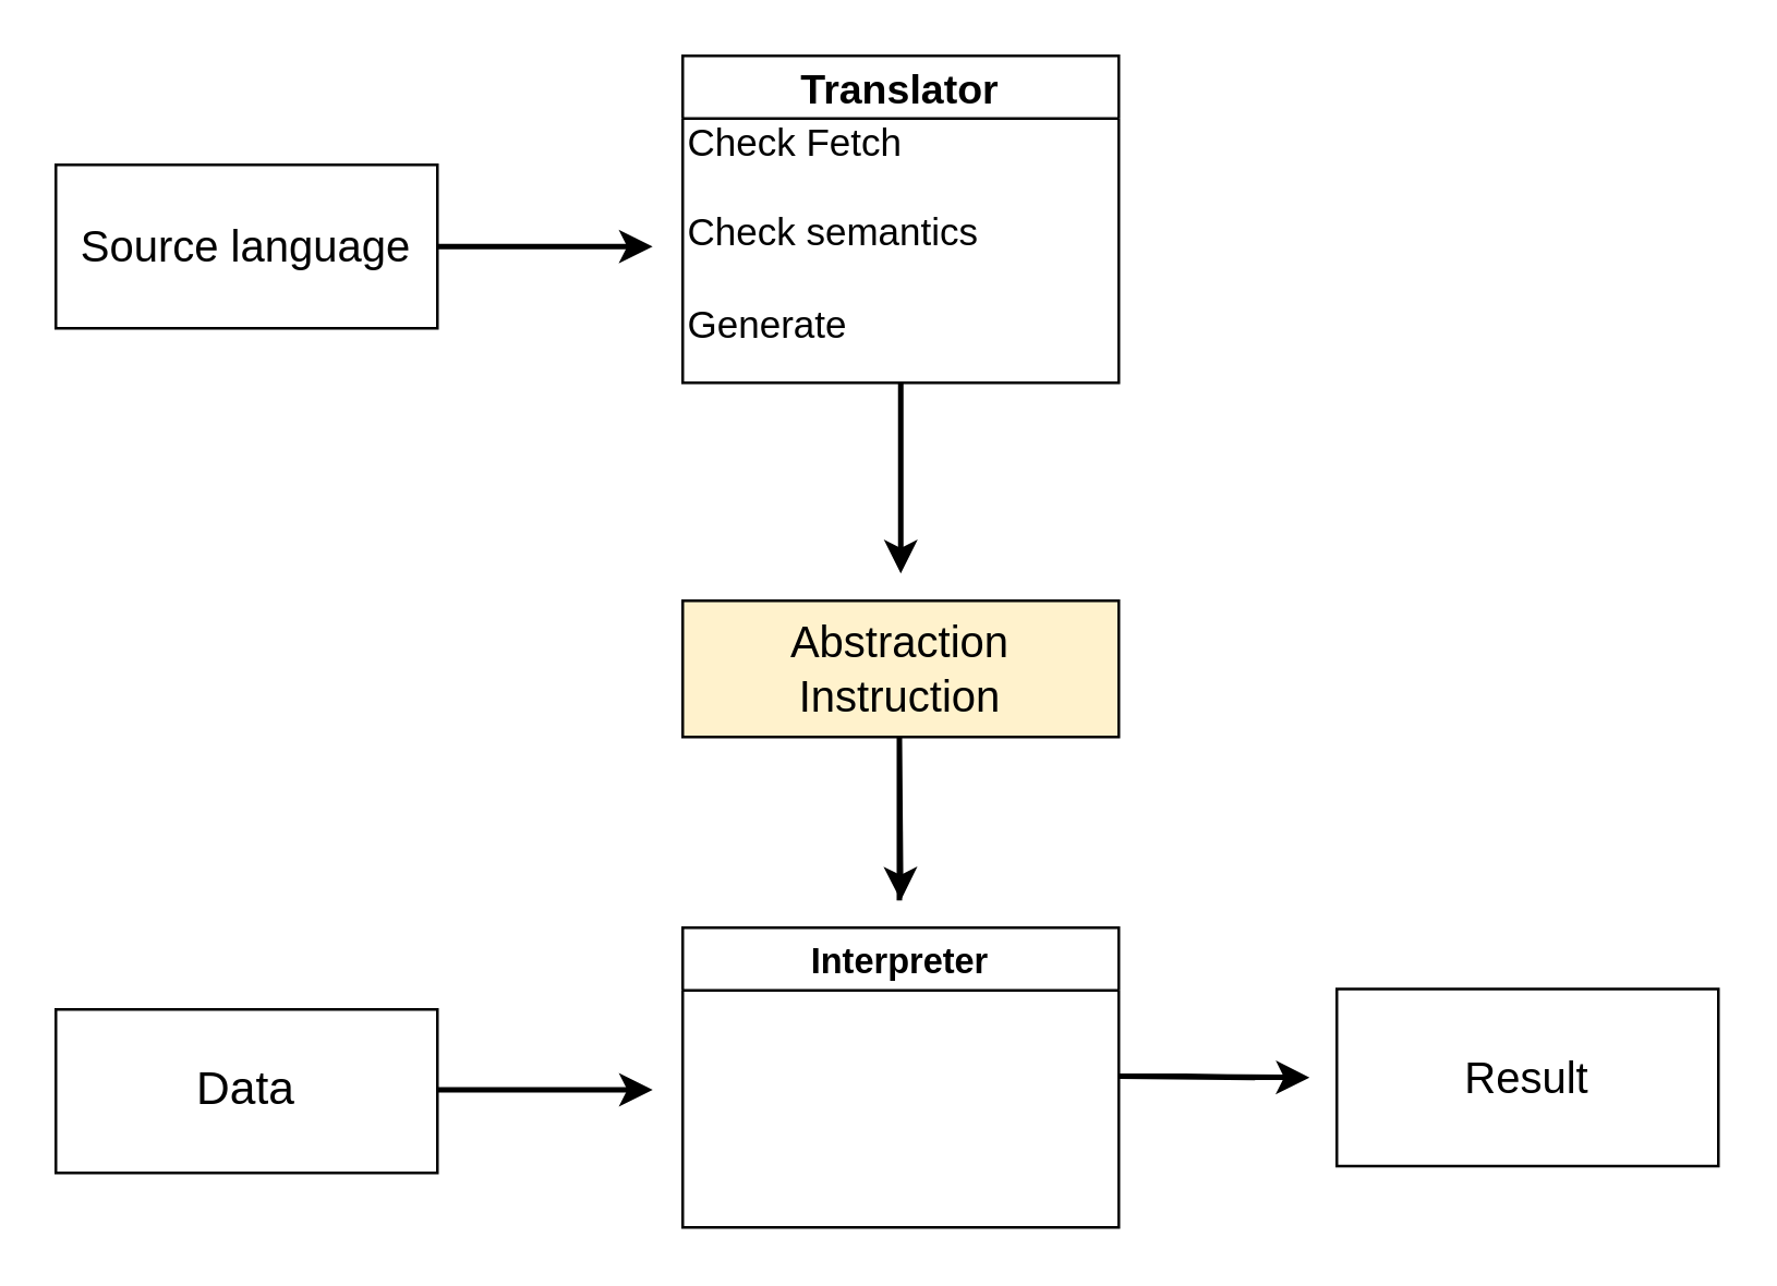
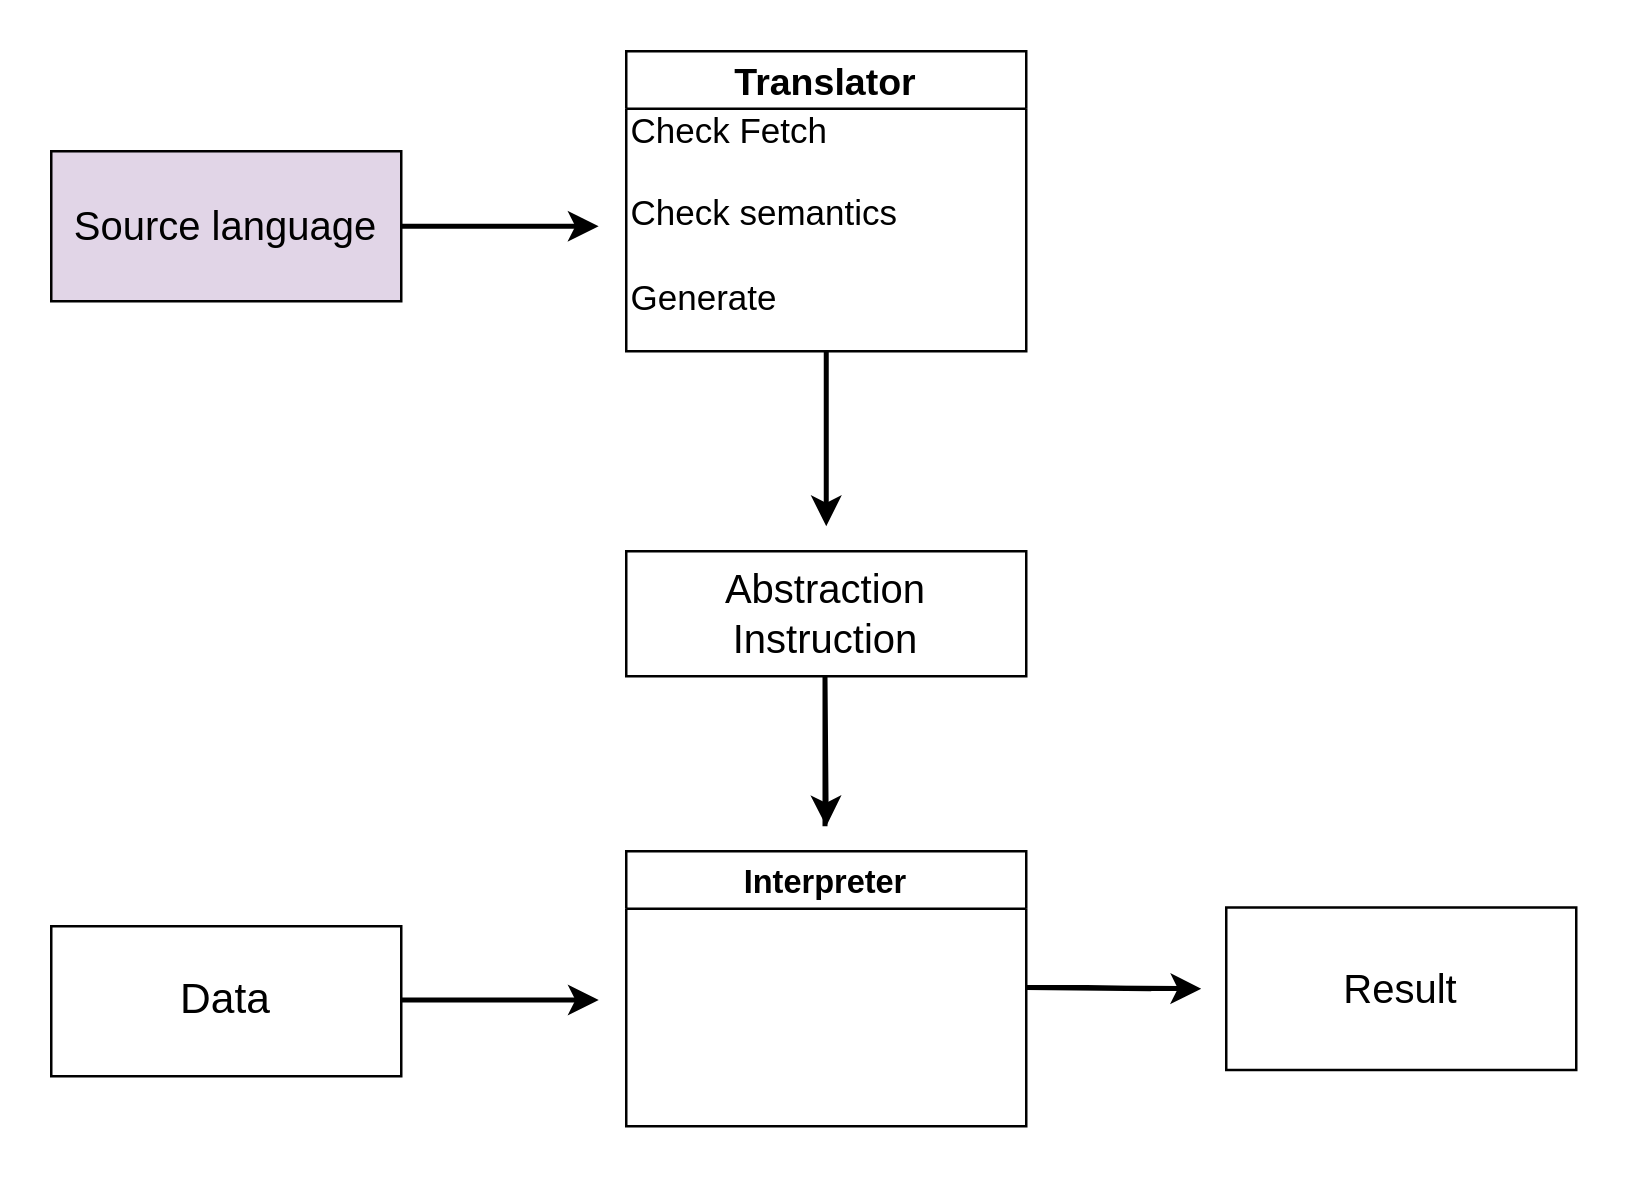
- <mxCell id="2" value="&lt;font style=&quot;font-size: 16px;&quot;&gt;Source language&lt;/font&gt;" style="rounded=0;whiteSpace=wrap;html=1;" vertex="1" parent="1"><mxGeometry x="20" y="60" width="140" height="60" as="geometry" /></mxCell>
+ <mxCell id="2" value="&lt;font style=&quot;font-size: 16px;&quot;&gt;Source language&lt;/font&gt;" style="rounded=0;whiteSpace=wrap;html=1;fillColor=#e1d5e7;" vertex="1" parent="1"><mxGeometry x="20" y="60" width="140" height="60" as="geometry" /></mxCell>
- <mxCell id="6" value="&lt;font style=&quot;font-size: 16px;&quot;&gt;Abstraction Instruction&lt;/font&gt;" style="rounded=0;whiteSpace=wrap;html=1;fillColor=#fff2cc;" vertex="1" parent="1"><mxGeometry x="250" y="220" width="160" height="50" as="geometry" /></mxCell>
+ <mxCell id="6" value="&lt;font style=&quot;font-size: 16px;&quot;&gt;Abstraction Instruction&lt;/font&gt;" style="rounded=0;whiteSpace=wrap;html=1;" vertex="1" parent="1"><mxGeometry x="250" y="220" width="160" height="50" as="geometry" /></mxCell>
